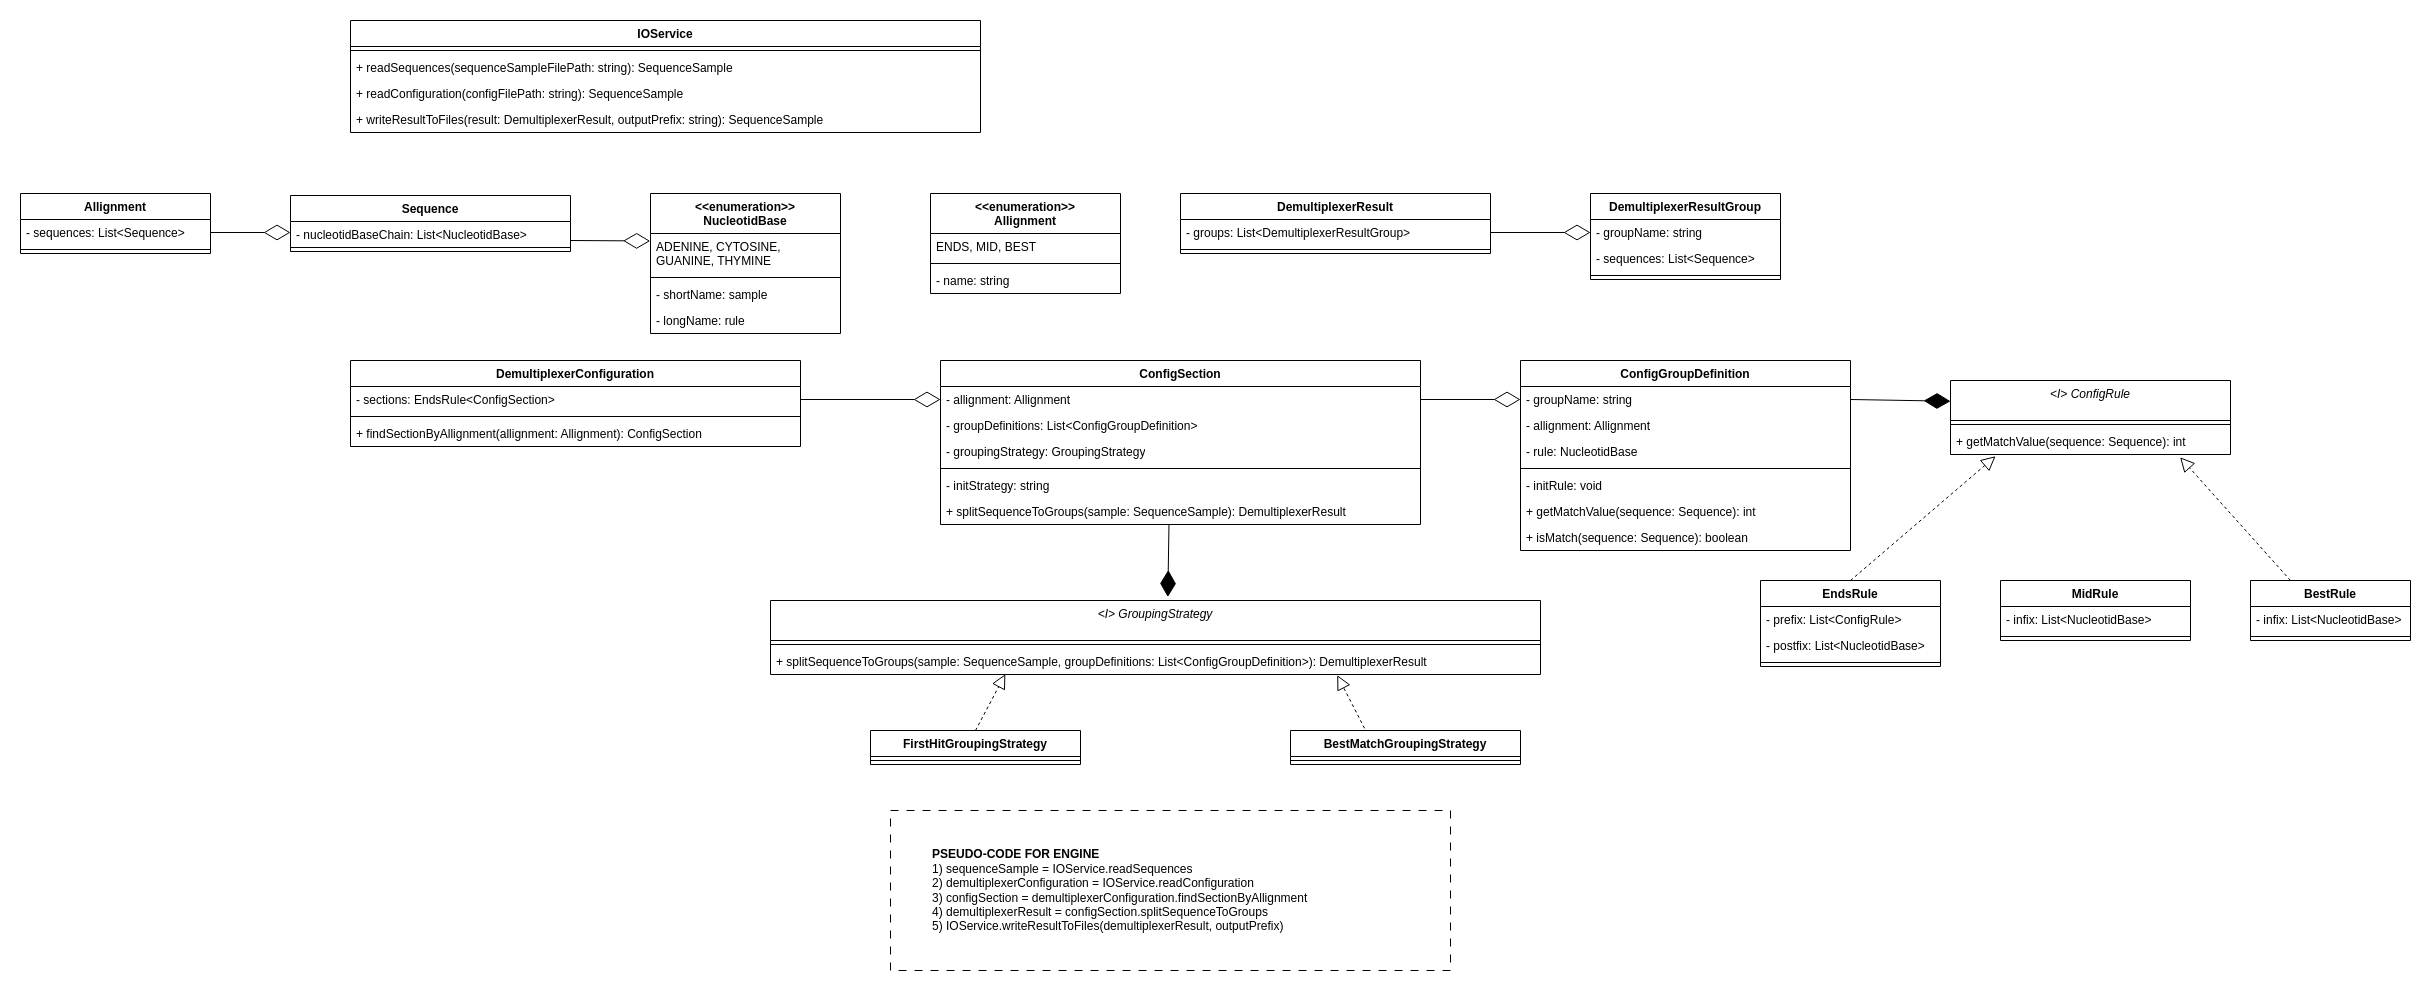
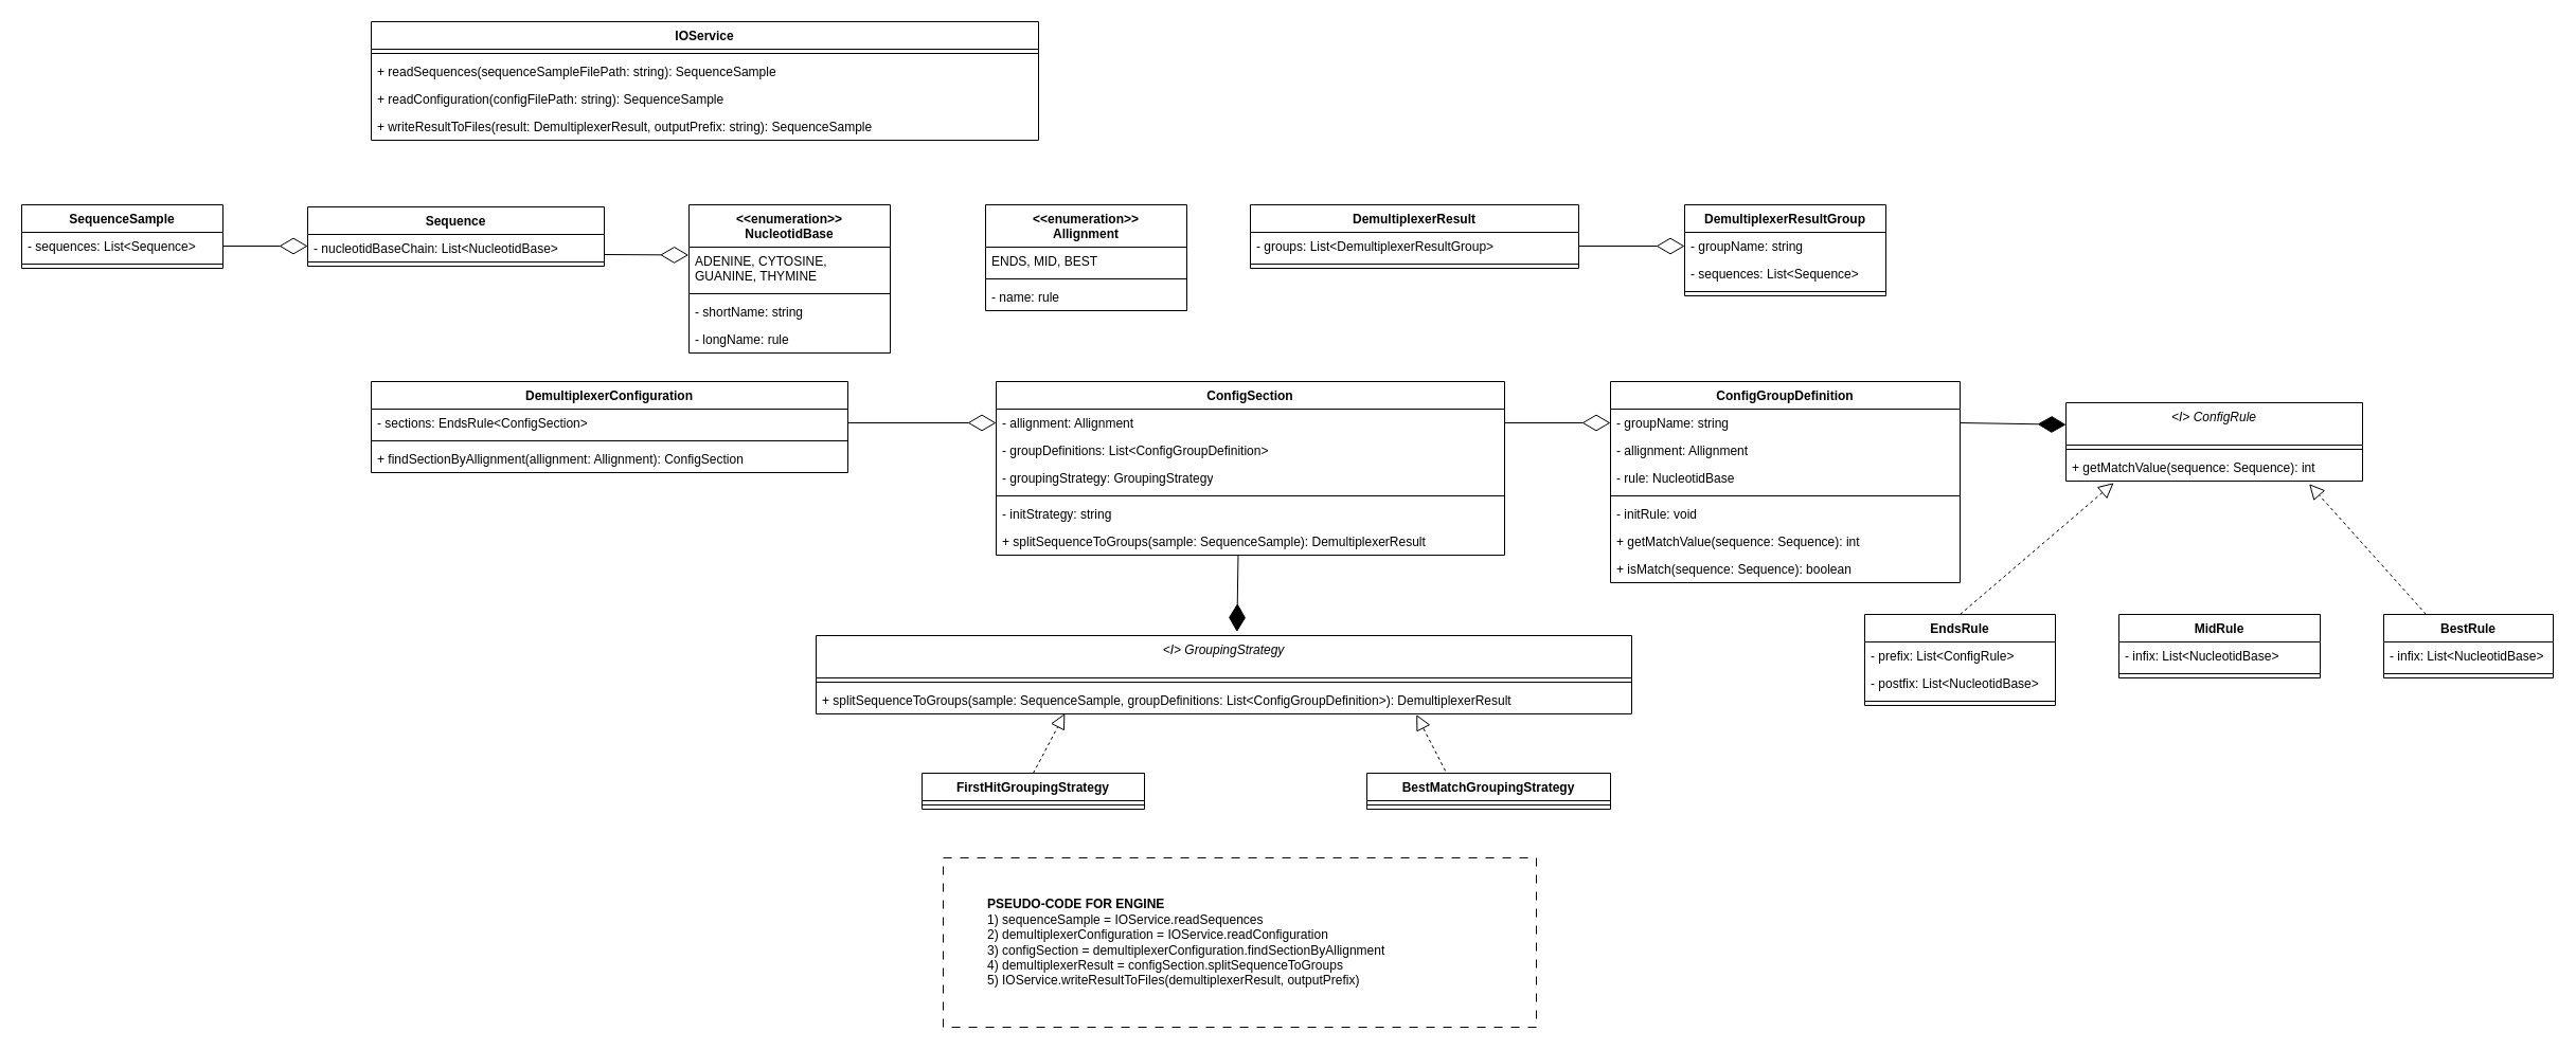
- <mxCell id="10" value="Allignment" style="swimlane;fontStyle=1;align=center;verticalAlign=top;childLayout=stackLayout;horizontal=1;startSize=26;horizontalStack=0;resizeParent=1;resizeParentMax=0;resizeLast=0;collapsible=1;marginBottom=0;whiteSpace=wrap;html=1;" vertex="1" parent="1"><mxGeometry x="20" y="193" width="190" height="60" as="geometry" /></mxCell>
+ <mxCell id="10" value="SequenceSample" style="swimlane;fontStyle=1;align=center;verticalAlign=top;childLayout=stackLayout;horizontal=1;startSize=26;horizontalStack=0;resizeParent=1;resizeParentMax=0;resizeLast=0;collapsible=1;marginBottom=0;whiteSpace=wrap;html=1;" vertex="1" parent="1"><mxGeometry x="20" y="193" width="190" height="60" as="geometry" /></mxCell>
- <mxCell id="28" value="- name: string" style="text;strokeColor=none;fillColor=none;align=left;verticalAlign=top;spacingLeft=4;spacingRight=4;overflow=hidden;rotatable=0;points=[[0,0.5],[1,0.5]];portConstraint=eastwest;whiteSpace=wrap;html=1;" vertex="1" parent="25"><mxGeometry y="74" width="190" height="26" as="geometry" /></mxCell>
+ <mxCell id="28" value="- name: rule" style="text;strokeColor=none;fillColor=none;align=left;verticalAlign=top;spacingLeft=4;spacingRight=4;overflow=hidden;rotatable=0;points=[[0,0.5],[1,0.5]];portConstraint=eastwest;whiteSpace=wrap;html=1;" vertex="1" parent="25"><mxGeometry y="74" width="190" height="26" as="geometry" /></mxCell>
- <mxCell id="77" value="- shortName: sample" style="text;strokeColor=none;fillColor=none;align=left;verticalAlign=top;spacingLeft=4;spacingRight=4;overflow=hidden;rotatable=0;points=[[0,0.5],[1,0.5]];portConstraint=eastwest;whiteSpace=wrap;html=1;" vertex="1" parent="74"><mxGeometry y="88" width="190" height="26" as="geometry" /></mxCell>
+ <mxCell id="77" value="- shortName: string" style="text;strokeColor=none;fillColor=none;align=left;verticalAlign=top;spacingLeft=4;spacingRight=4;overflow=hidden;rotatable=0;points=[[0,0.5],[1,0.5]];portConstraint=eastwest;whiteSpace=wrap;html=1;" vertex="1" parent="74"><mxGeometry y="88" width="190" height="26" as="geometry" /></mxCell>
